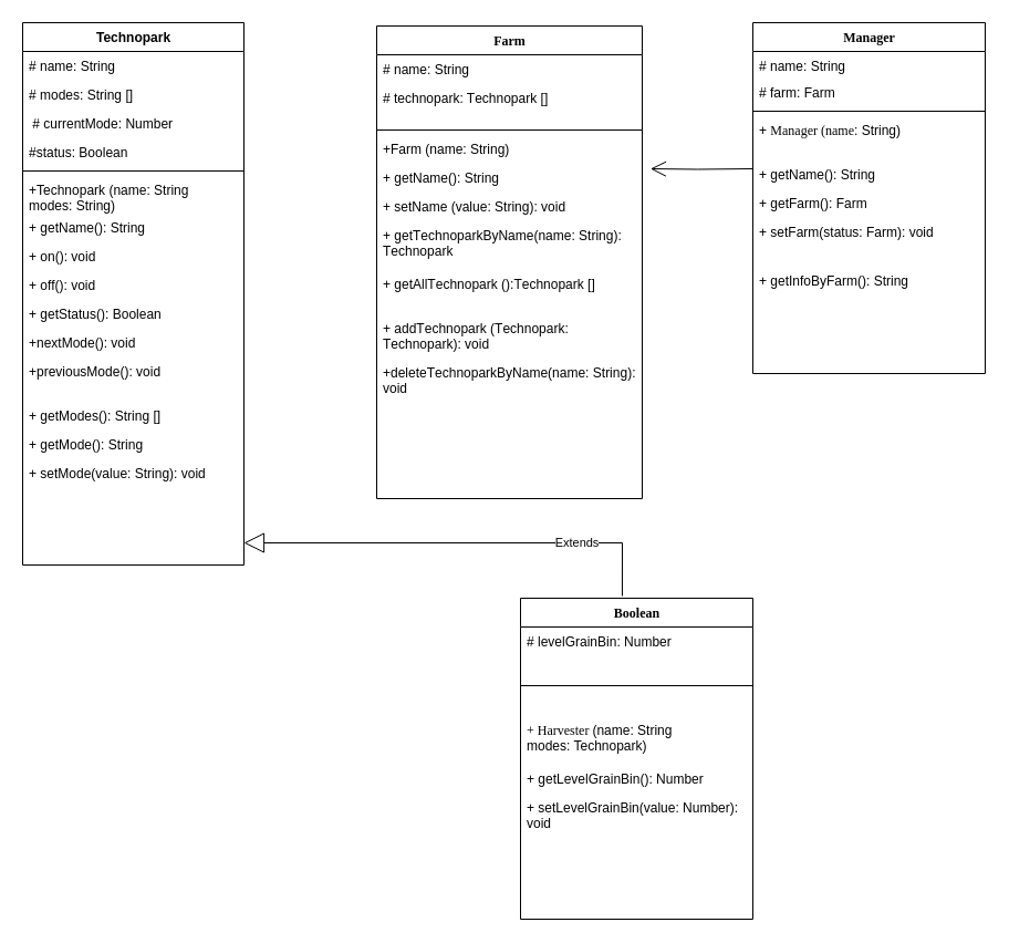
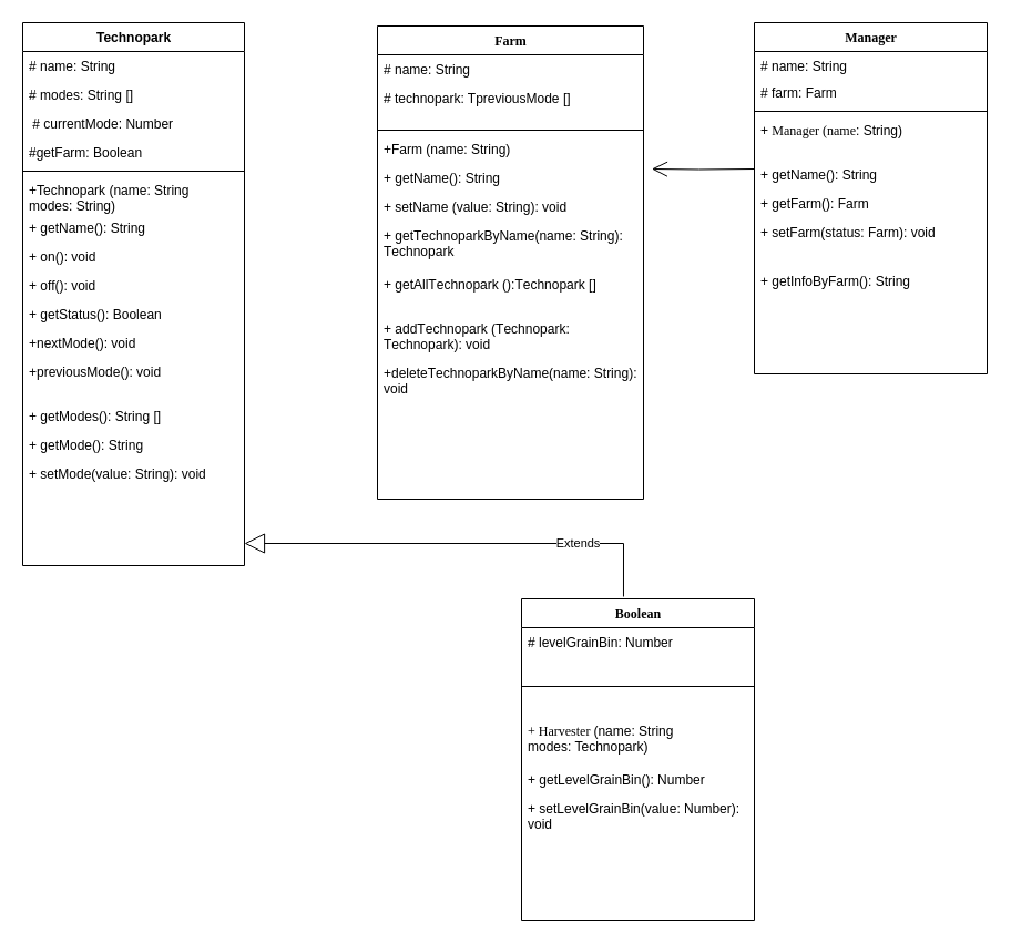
- <mxCell id="20" value="# t&lt;span style=&quot;font-family: &amp;#34;helvetica&amp;#34;&quot;&gt;echnopark&lt;/span&gt;: T&lt;span style=&quot;font-family: &amp;#34;helvetica&amp;#34;&quot;&gt;echnopark&amp;nbsp;&lt;/span&gt;[]" style="text;html=1;strokeColor=none;fillColor=none;align=left;verticalAlign=top;spacingLeft=4;spacingRight=4;whiteSpace=wrap;overflow=hidden;rotatable=0;points=[[0,0.5],[1,0.5]];portConstraint=eastwest;" parent="18" vertex="1"><mxGeometry y="52" width="240" height="38" as="geometry" /></mxCell>
+ <mxCell id="20" value="# t&lt;span style=&quot;font-family: &amp;#34;helvetica&amp;#34;&quot;&gt;echnopark&lt;/span&gt;: T&lt;span style=&quot;font-family: &amp;#34;helvetica&amp;#34;&quot;&gt;previousMode&amp;nbsp;&lt;/span&gt;[]" style="text;html=1;strokeColor=none;fillColor=none;align=left;verticalAlign=top;spacingLeft=4;spacingRight=4;whiteSpace=wrap;overflow=hidden;rotatable=0;points=[[0,0.5],[1,0.5]];portConstraint=eastwest;" parent="18" vertex="1"><mxGeometry y="52" width="240" height="38" as="geometry" /></mxCell>
- <mxCell id="6" value="#status: Boolean" style="text;html=1;strokeColor=none;fillColor=none;align=left;verticalAlign=top;spacingLeft=4;spacingRight=4;whiteSpace=wrap;overflow=hidden;rotatable=0;points=[[0,0.5],[1,0.5]];portConstraint=eastwest;" parent="2" vertex="1"><mxGeometry y="104" width="200" height="26" as="geometry" /></mxCell>
+ <mxCell id="6" value="#getFarm: Boolean" style="text;html=1;strokeColor=none;fillColor=none;align=left;verticalAlign=top;spacingLeft=4;spacingRight=4;whiteSpace=wrap;overflow=hidden;rotatable=0;points=[[0,0.5],[1,0.5]];portConstraint=eastwest;" parent="2" vertex="1"><mxGeometry y="104" width="200" height="26" as="geometry" /></mxCell>
